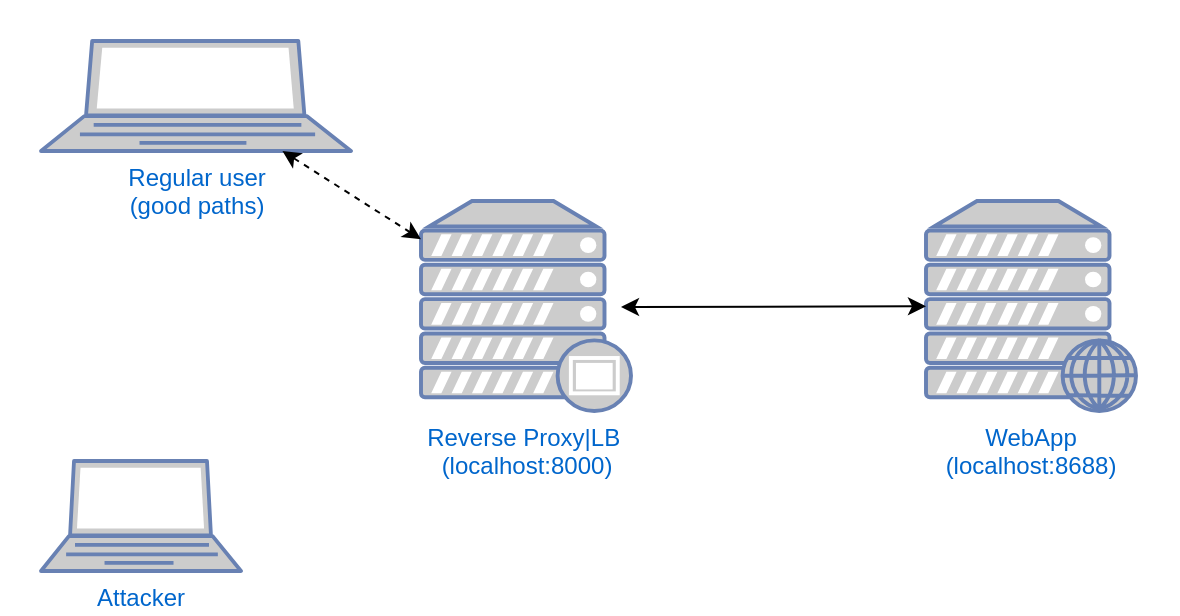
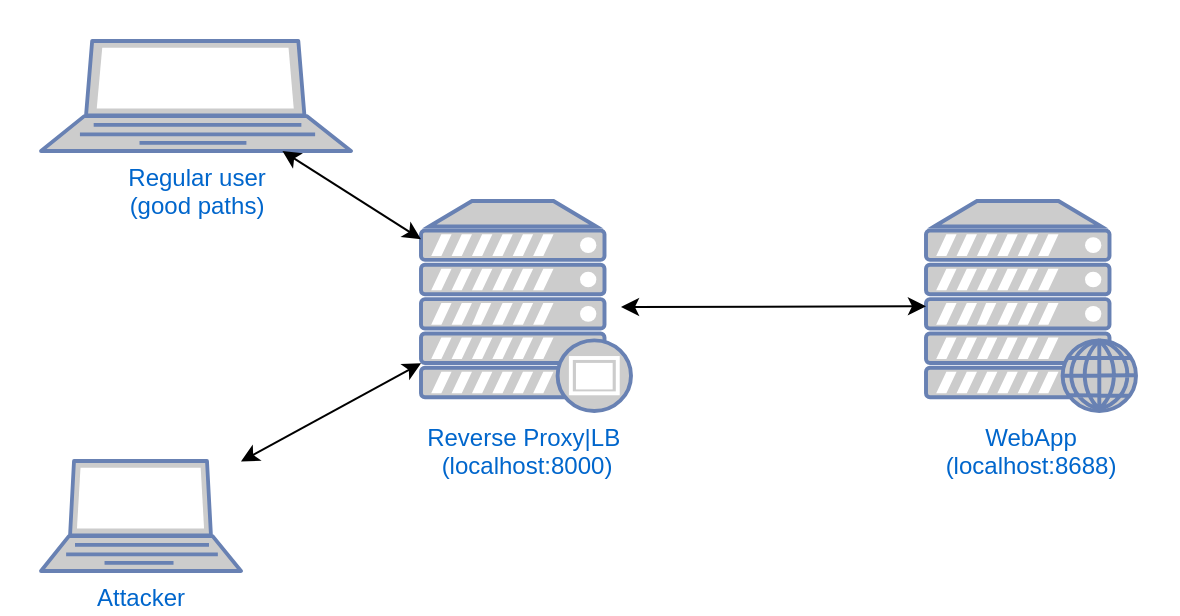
- <mxCell id="5" value="" style="endArrow=classic;startArrow=classic;html=1;dashed=1;" parent="1" source="3" target="4" edge="1"><mxGeometry width="50" height="50" relative="1" as="geometry"><mxPoint x="43.675" y="207.5" as="sourcePoint" /><mxPoint x="-10" y="410" as="targetPoint" /></mxGeometry></mxCell>
+ <mxCell id="5" value="" style="endArrow=classic;startArrow=classic;html=1;" parent="1" source="3" target="4" edge="1"><mxGeometry width="50" height="50" relative="1" as="geometry"><mxPoint x="43.675" y="207.5" as="sourcePoint" /><mxPoint x="-10" y="410" as="targetPoint" /></mxGeometry></mxCell>
+ <mxCell id="8" value="" style="endArrow=classic;startArrow=classic;html=1;" edge="1" parent="1" source="3" target="7"><mxGeometry width="50" height="50" relative="1" as="geometry"><mxPoint x="220" y="168.989" as="sourcePoint" /><mxPoint x="100" y="183.82" as="targetPoint" /></mxGeometry></mxCell>
